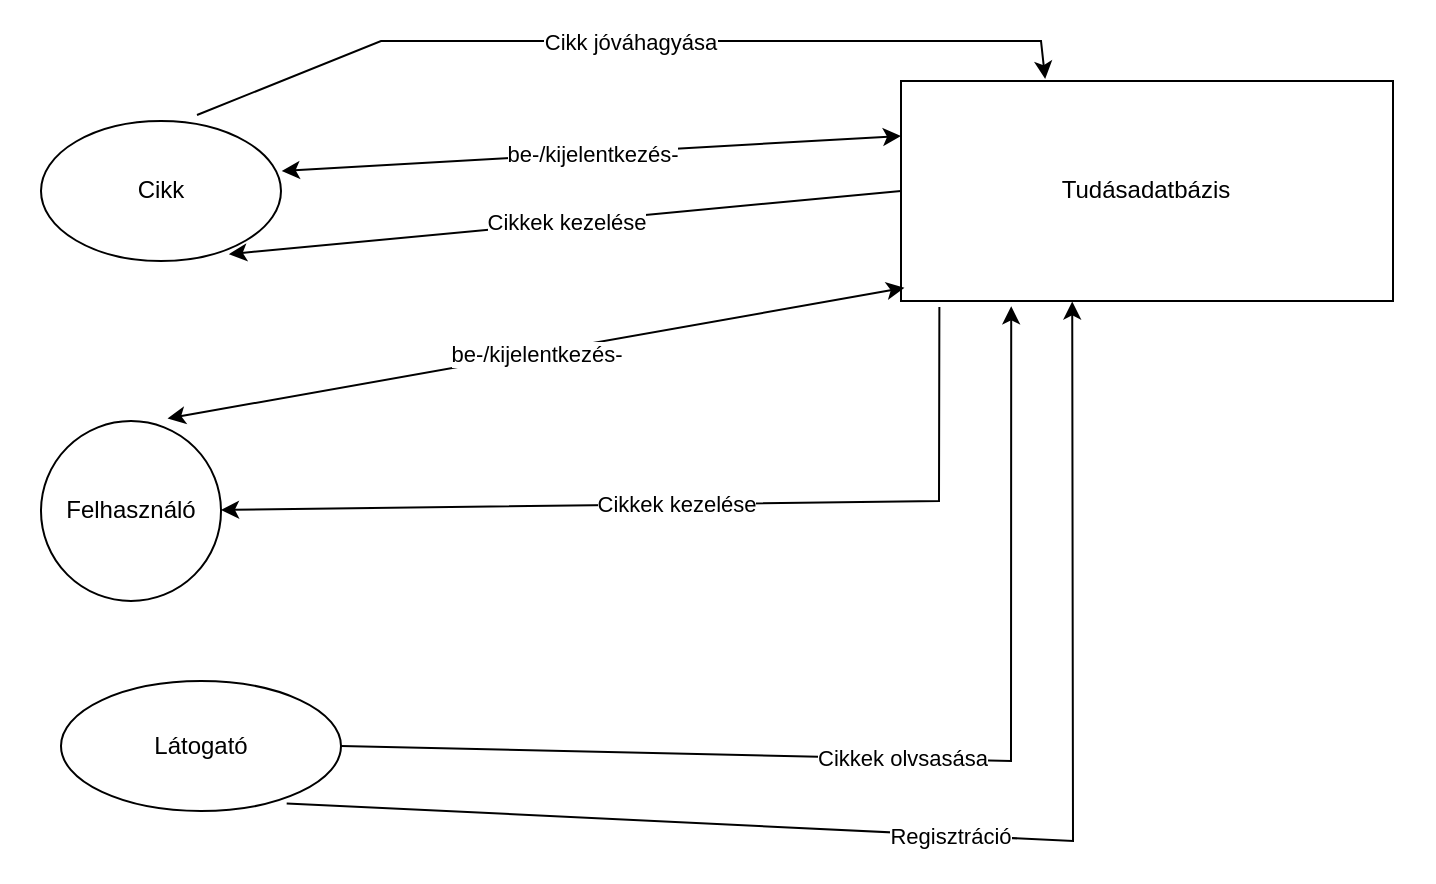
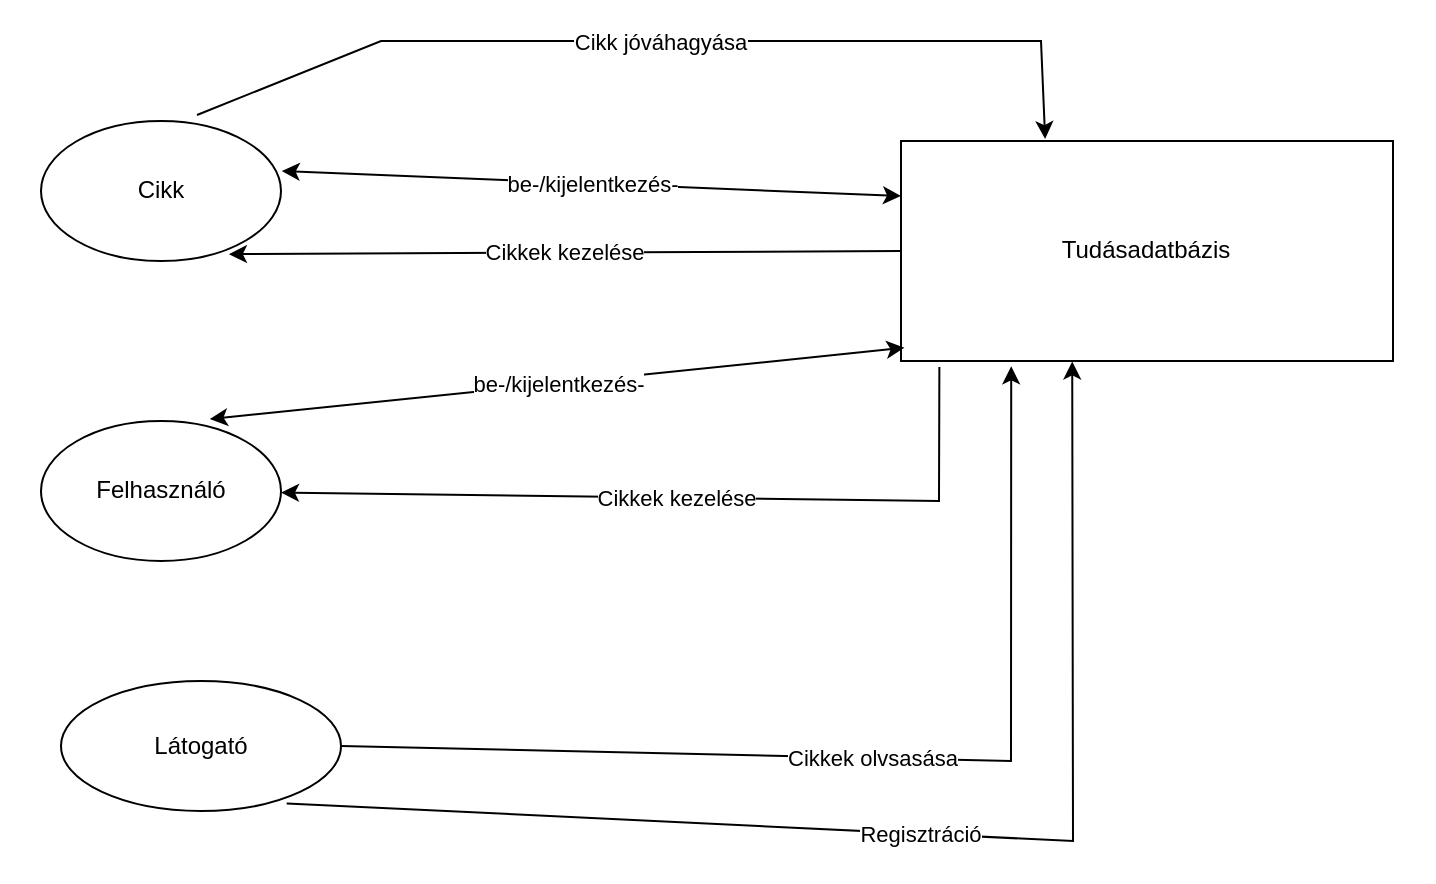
- <mxCell id="4" value="Tudásadatbázis" style="rounded=0;whiteSpace=wrap;html=1;" parent="1" vertex="1"><mxGeometry x="450" y="40" width="246" height="110" as="geometry" /></mxCell>
+ <mxCell id="4" value="Tudásadatbázis" style="rounded=0;whiteSpace=wrap;html=1;" parent="1" vertex="1"><mxGeometry x="450" y="70" width="246" height="110" as="geometry" /></mxCell>
- <mxCell id="3" value="Felhasználó" style="shape=ellipse;html=1;dashed=0;whitespace=wrap;perimeter=ellipsePerimeter;" parent="1" vertex="1"><mxGeometry x="20" y="210" width="90" height="90" as="geometry" /></mxCell>
+ <mxCell id="3" value="Felhasználó" style="shape=ellipse;html=1;dashed=0;whitespace=wrap;perimeter=ellipsePerimeter;" parent="1" vertex="1"><mxGeometry x="20" y="210" width="120" height="70" as="geometry" /></mxCell>
